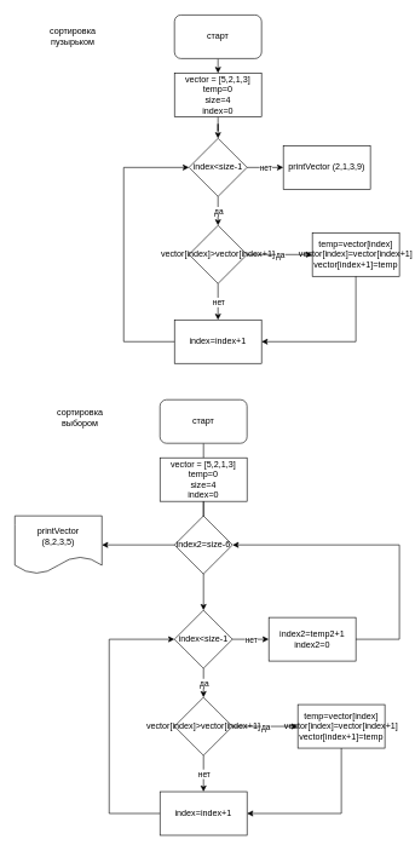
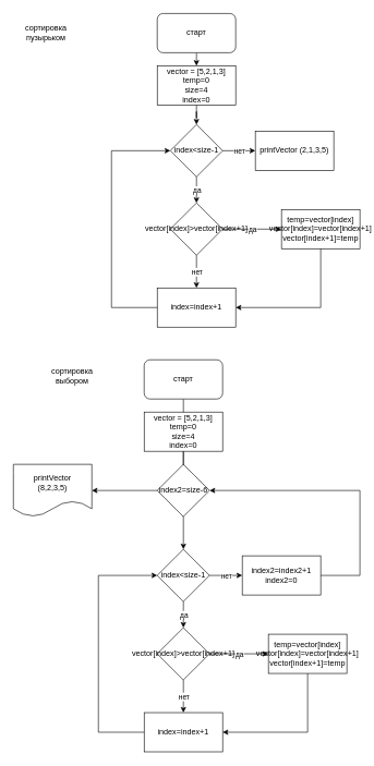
- <mxCell id="45" value="сортировка пузырьком" style="text;html=1;strokeColor=none;fillColor=none;align=center;verticalAlign=middle;whiteSpace=wrap;rounded=0;" vertex="1" parent="1"><mxGeometry x="70" y="35" width="60" height="30" as="geometry" /></mxCell>
+ <mxCell id="45" value="сортировка пузырьком" style="text;html=1;strokeColor=none;fillColor=none;align=center;verticalAlign=middle;whiteSpace=wrap;rounded=0;" vertex="1" parent="1"><mxGeometry x="40" y="35" width="60" height="30" as="geometry" /></mxCell>
- <mxCell id="20" value="printVector (2,1,3,9)" style="rounded=0;whiteSpace=wrap;html=1;" vertex="1" parent="1"><mxGeometry x="390" y="200" width="120" height="60" as="geometry" /></mxCell>
+ <mxCell id="20" value="printVector (2,1,3,5)" style="rounded=0;whiteSpace=wrap;html=1;" vertex="1" parent="1"><mxGeometry x="390" y="200" width="120" height="60" as="geometry" /></mxCell>
- <mxCell id="39" value="index2=temp2+1&lt;br&gt;index2=0" style="rounded=0;whiteSpace=wrap;html=1;" vertex="1" parent="1"><mxGeometry x="370" y="850" width="120" height="60" as="geometry" /></mxCell>
+ <mxCell id="39" value="index2=index2+1&lt;br&gt;index2=0" style="rounded=0;whiteSpace=wrap;html=1;" vertex="1" parent="1"><mxGeometry x="370" y="850" width="120" height="60" as="geometry" /></mxCell>
